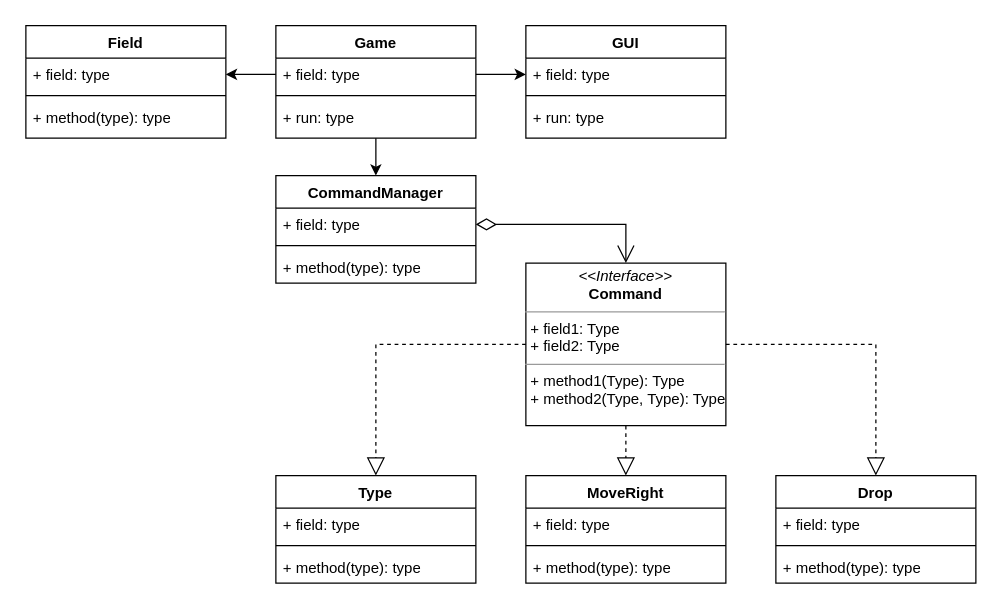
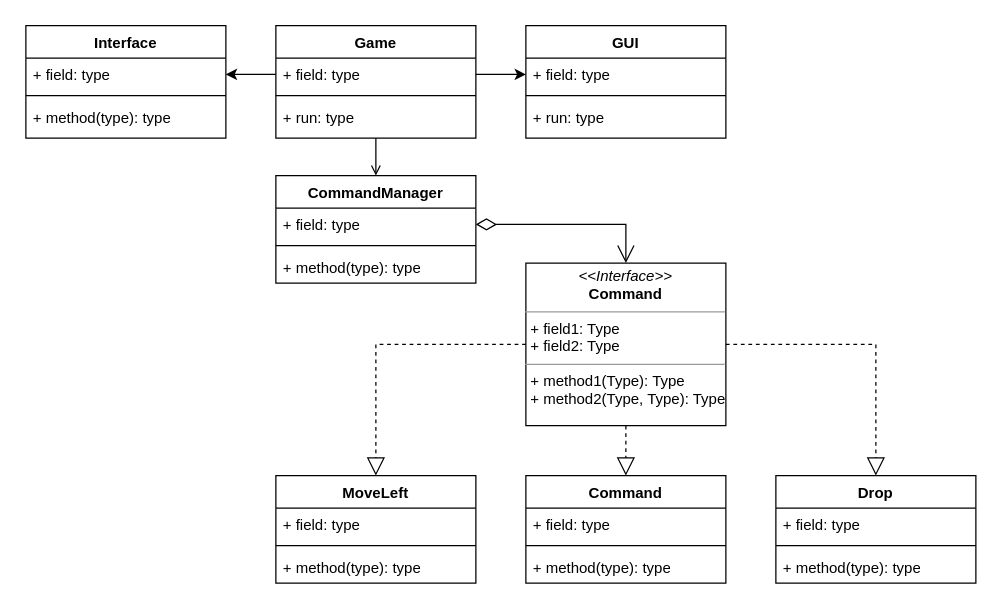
- <mxCell id="12" value="Field" style="swimlane;fontStyle=1;align=center;verticalAlign=top;childLayout=stackLayout;horizontal=1;startSize=26;horizontalStack=0;resizeParent=1;resizeParentMax=0;resizeLast=0;collapsible=1;marginBottom=0;whiteSpace=wrap;html=1;" parent="1" vertex="1"><mxGeometry x="20" y="20" width="160" height="90" as="geometry"><mxRectangle x="120" y="160" width="70" height="30" as="alternateBounds" /></mxGeometry></mxCell>
+ <mxCell id="12" value="Interface" style="swimlane;fontStyle=1;align=center;verticalAlign=top;childLayout=stackLayout;horizontal=1;startSize=26;horizontalStack=0;resizeParent=1;resizeParentMax=0;resizeLast=0;collapsible=1;marginBottom=0;whiteSpace=wrap;html=1;" parent="1" vertex="1"><mxGeometry x="20" y="20" width="160" height="90" as="geometry"><mxRectangle x="120" y="160" width="70" height="30" as="alternateBounds" /></mxGeometry></mxCell>
- <mxCell id="2" style="edgeStyle=orthogonalEdgeStyle;rounded=0;orthogonalLoop=1;jettySize=auto;html=1;entryX=0.5;entryY=0;entryDx=0;entryDy=0;" parent="1" source="3" target="17" edge="1"><mxGeometry relative="1" as="geometry" /></mxCell>
+ <mxCell id="2" style="edgeStyle=orthogonalEdgeStyle;rounded=0;orthogonalLoop=1;jettySize=auto;html=1;entryX=0.5;entryY=0;entryDx=0;entryDy=0;endArrow=open;" parent="1" source="3" target="17" edge="1"><mxGeometry relative="1" as="geometry" /></mxCell>
- <mxCell id="23" value="Type" style="swimlane;fontStyle=1;align=center;verticalAlign=top;childLayout=stackLayout;horizontal=1;startSize=26;horizontalStack=0;resizeParent=1;resizeParentMax=0;resizeLast=0;collapsible=1;marginBottom=0;whiteSpace=wrap;html=1;" parent="1" vertex="1"><mxGeometry x="220" y="380" width="160" height="86" as="geometry" /></mxCell>
+ <mxCell id="23" value="MoveLeft" style="swimlane;fontStyle=1;align=center;verticalAlign=top;childLayout=stackLayout;horizontal=1;startSize=26;horizontalStack=0;resizeParent=1;resizeParentMax=0;resizeLast=0;collapsible=1;marginBottom=0;whiteSpace=wrap;html=1;" parent="1" vertex="1"><mxGeometry x="220" y="380" width="160" height="86" as="geometry" /></mxCell>
- <mxCell id="27" value="MoveRight" style="swimlane;fontStyle=1;align=center;verticalAlign=top;childLayout=stackLayout;horizontal=1;startSize=26;horizontalStack=0;resizeParent=1;resizeParentMax=0;resizeLast=0;collapsible=1;marginBottom=0;whiteSpace=wrap;html=1;" parent="1" vertex="1"><mxGeometry x="420" y="380" width="160" height="86" as="geometry" /></mxCell>
+ <mxCell id="27" value="Command" style="swimlane;fontStyle=1;align=center;verticalAlign=top;childLayout=stackLayout;horizontal=1;startSize=26;horizontalStack=0;resizeParent=1;resizeParentMax=0;resizeLast=0;collapsible=1;marginBottom=0;whiteSpace=wrap;html=1;" parent="1" vertex="1"><mxGeometry x="420" y="380" width="160" height="86" as="geometry" /></mxCell>
